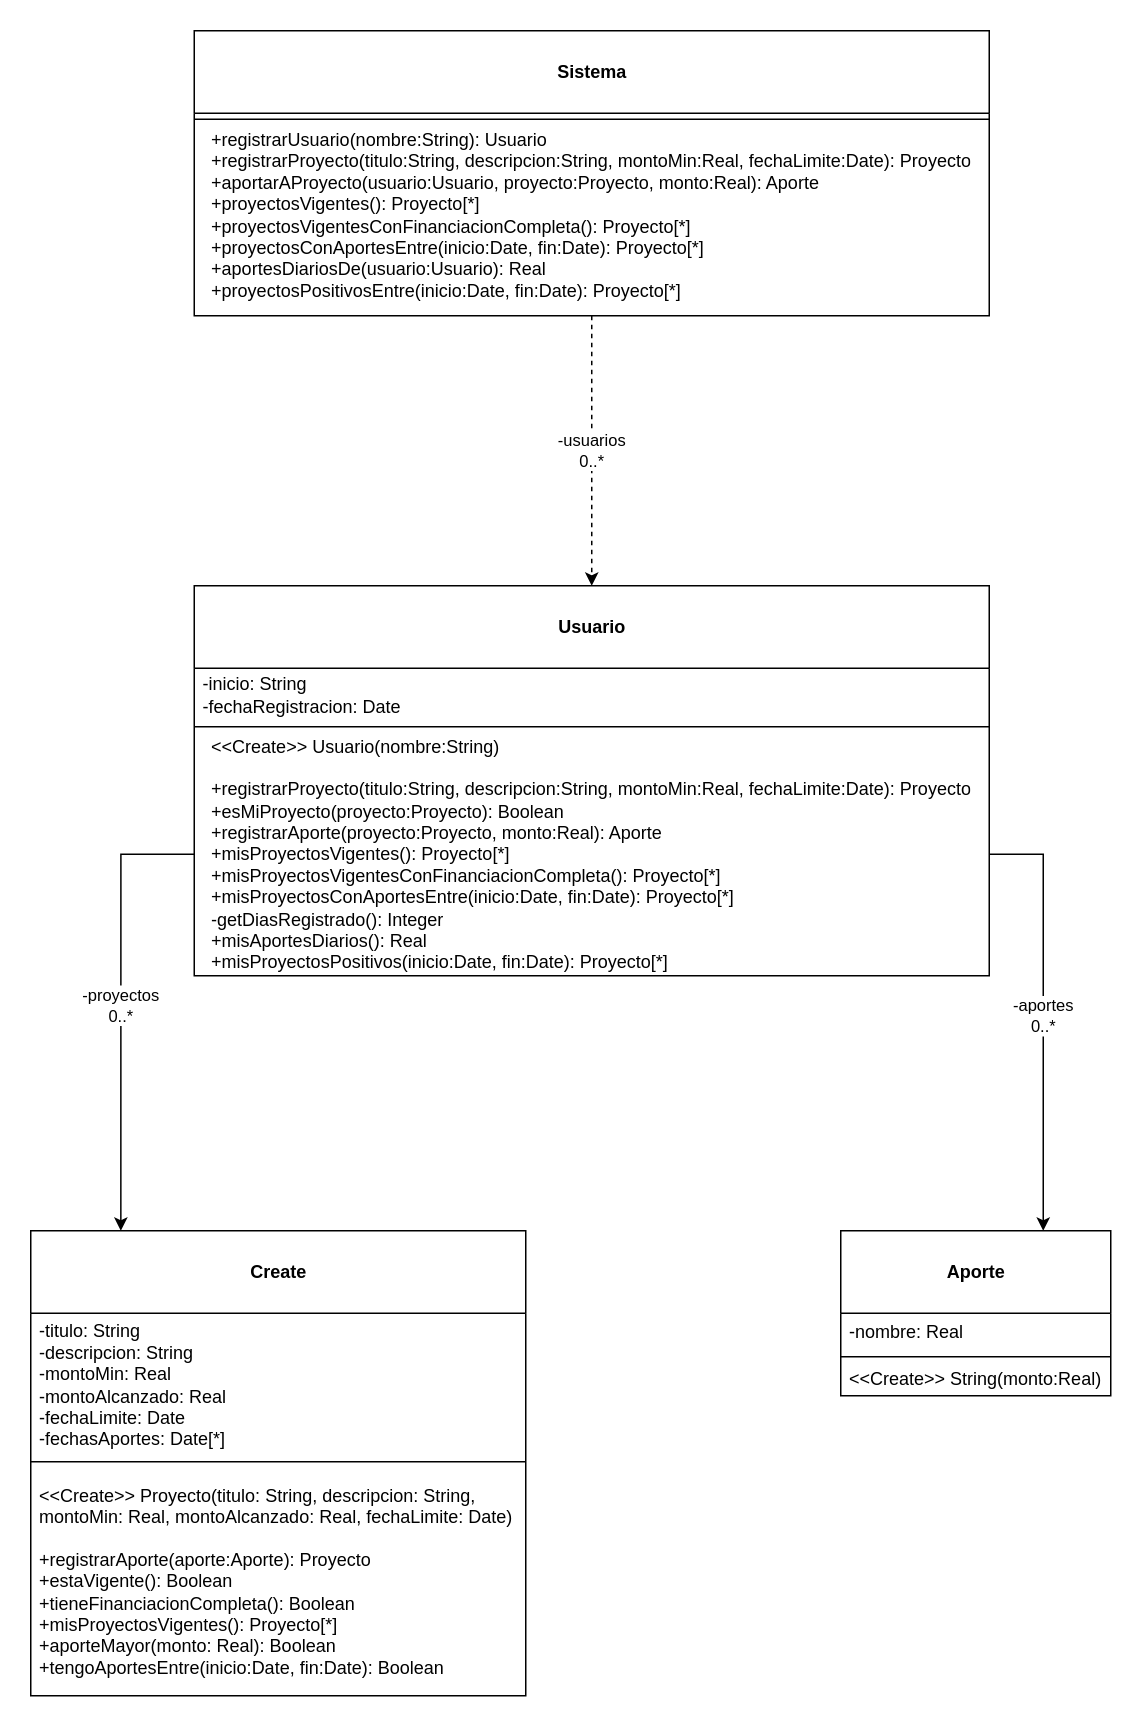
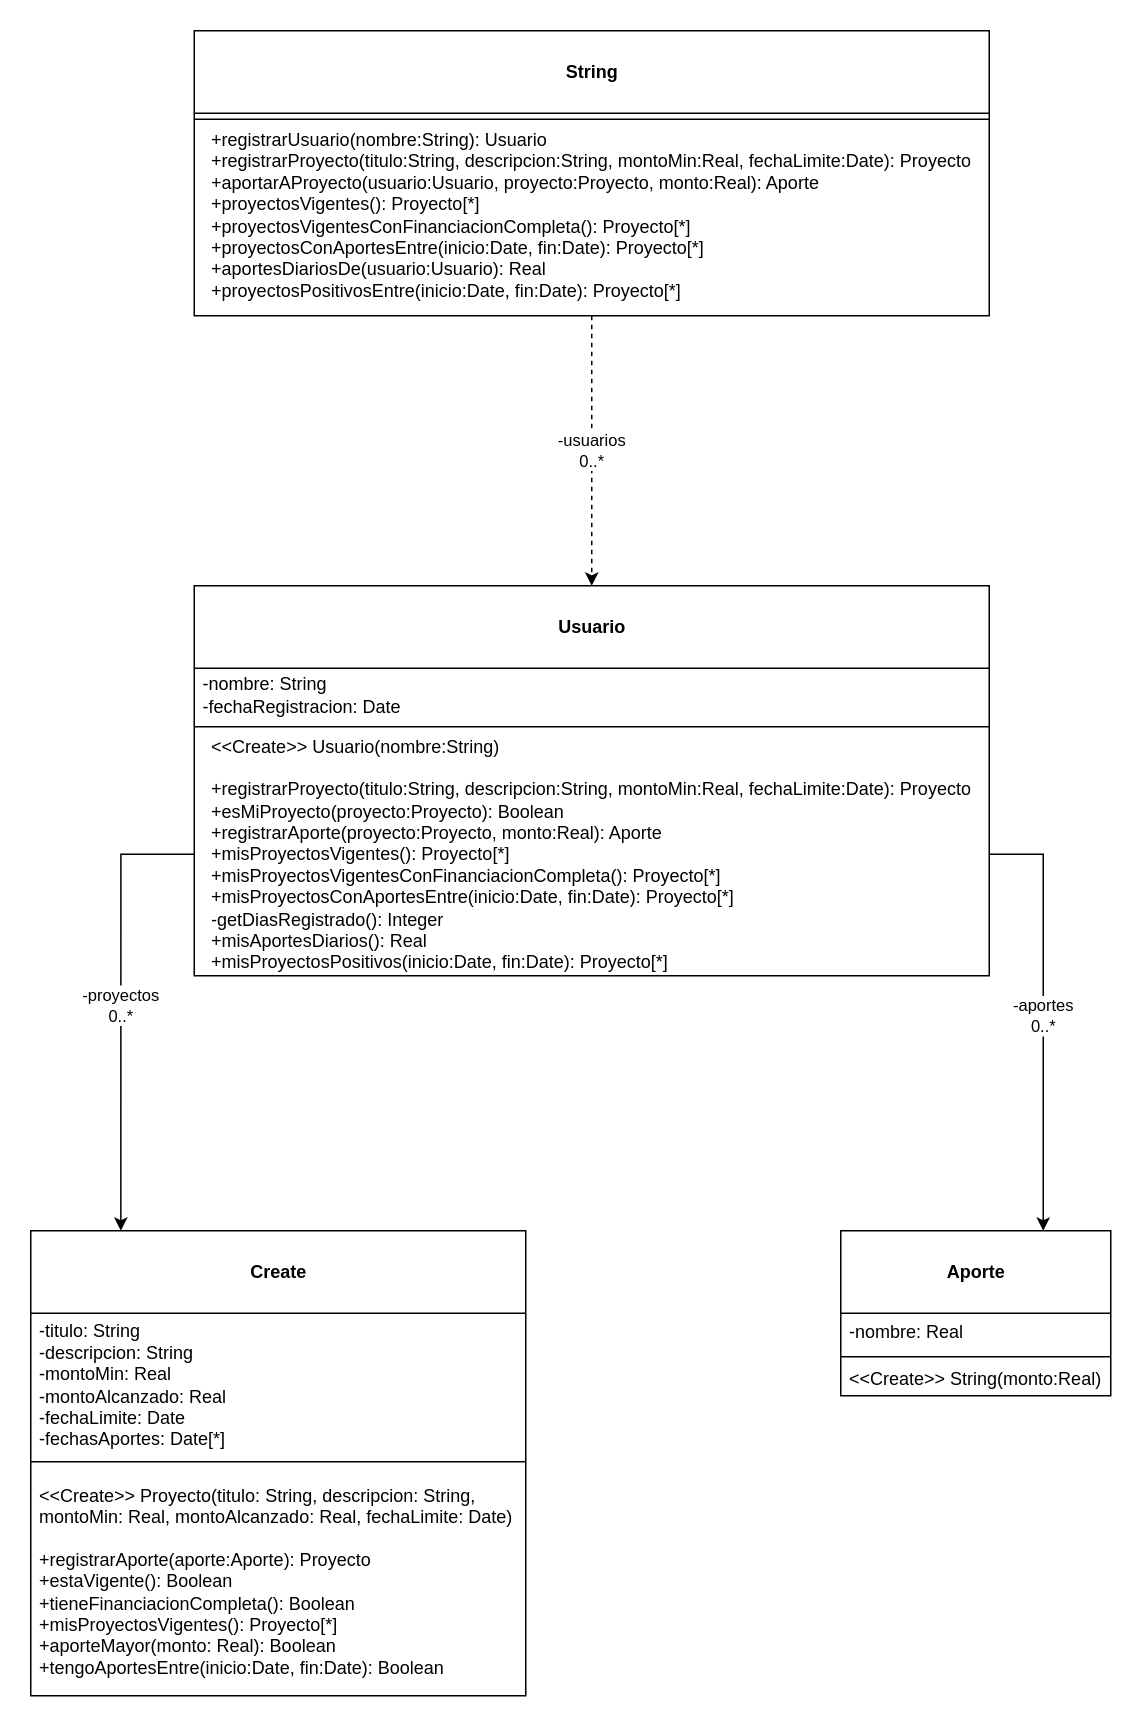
- <mxCell id="15" value="&lt;br&gt;&lt;b&gt;Sistema&lt;/b&gt;" style="swimlane;fontStyle=0;align=center;verticalAlign=top;childLayout=stackLayout;horizontal=1;startSize=55;horizontalStack=0;resizeParent=1;resizeParentMax=0;resizeLast=0;collapsible=0;marginBottom=0;html=1;" vertex="1" parent="1"><mxGeometry x="129" y="20" width="530" height="190" as="geometry" /></mxCell>
+ <mxCell id="15" value="&lt;br&gt;&lt;b&gt;String&lt;/b&gt;" style="swimlane;fontStyle=0;align=center;verticalAlign=top;childLayout=stackLayout;horizontal=1;startSize=55;horizontalStack=0;resizeParent=1;resizeParentMax=0;resizeLast=0;collapsible=0;marginBottom=0;html=1;" vertex="1" parent="1"><mxGeometry x="129" y="20" width="530" height="190" as="geometry" /></mxCell>
- <mxCell id="3" value="-inicio: String&lt;br&gt;-fechaRegistracion: Date" style="text;html=1;strokeColor=none;fillColor=none;align=left;verticalAlign=middle;spacingLeft=4;spacingRight=4;overflow=hidden;rotatable=0;points=[[0,0.5],[1,0.5]];portConstraint=eastwest;" vertex="1" parent="2"><mxGeometry y="55" width="530" height="35" as="geometry" /></mxCell>
+ <mxCell id="3" value="-nombre: String&lt;br&gt;-fechaRegistracion: Date" style="text;html=1;strokeColor=none;fillColor=none;align=left;verticalAlign=middle;spacingLeft=4;spacingRight=4;overflow=hidden;rotatable=0;points=[[0,0.5],[1,0.5]];portConstraint=eastwest;" vertex="1" parent="2"><mxGeometry y="55" width="530" height="35" as="geometry" /></mxCell>
